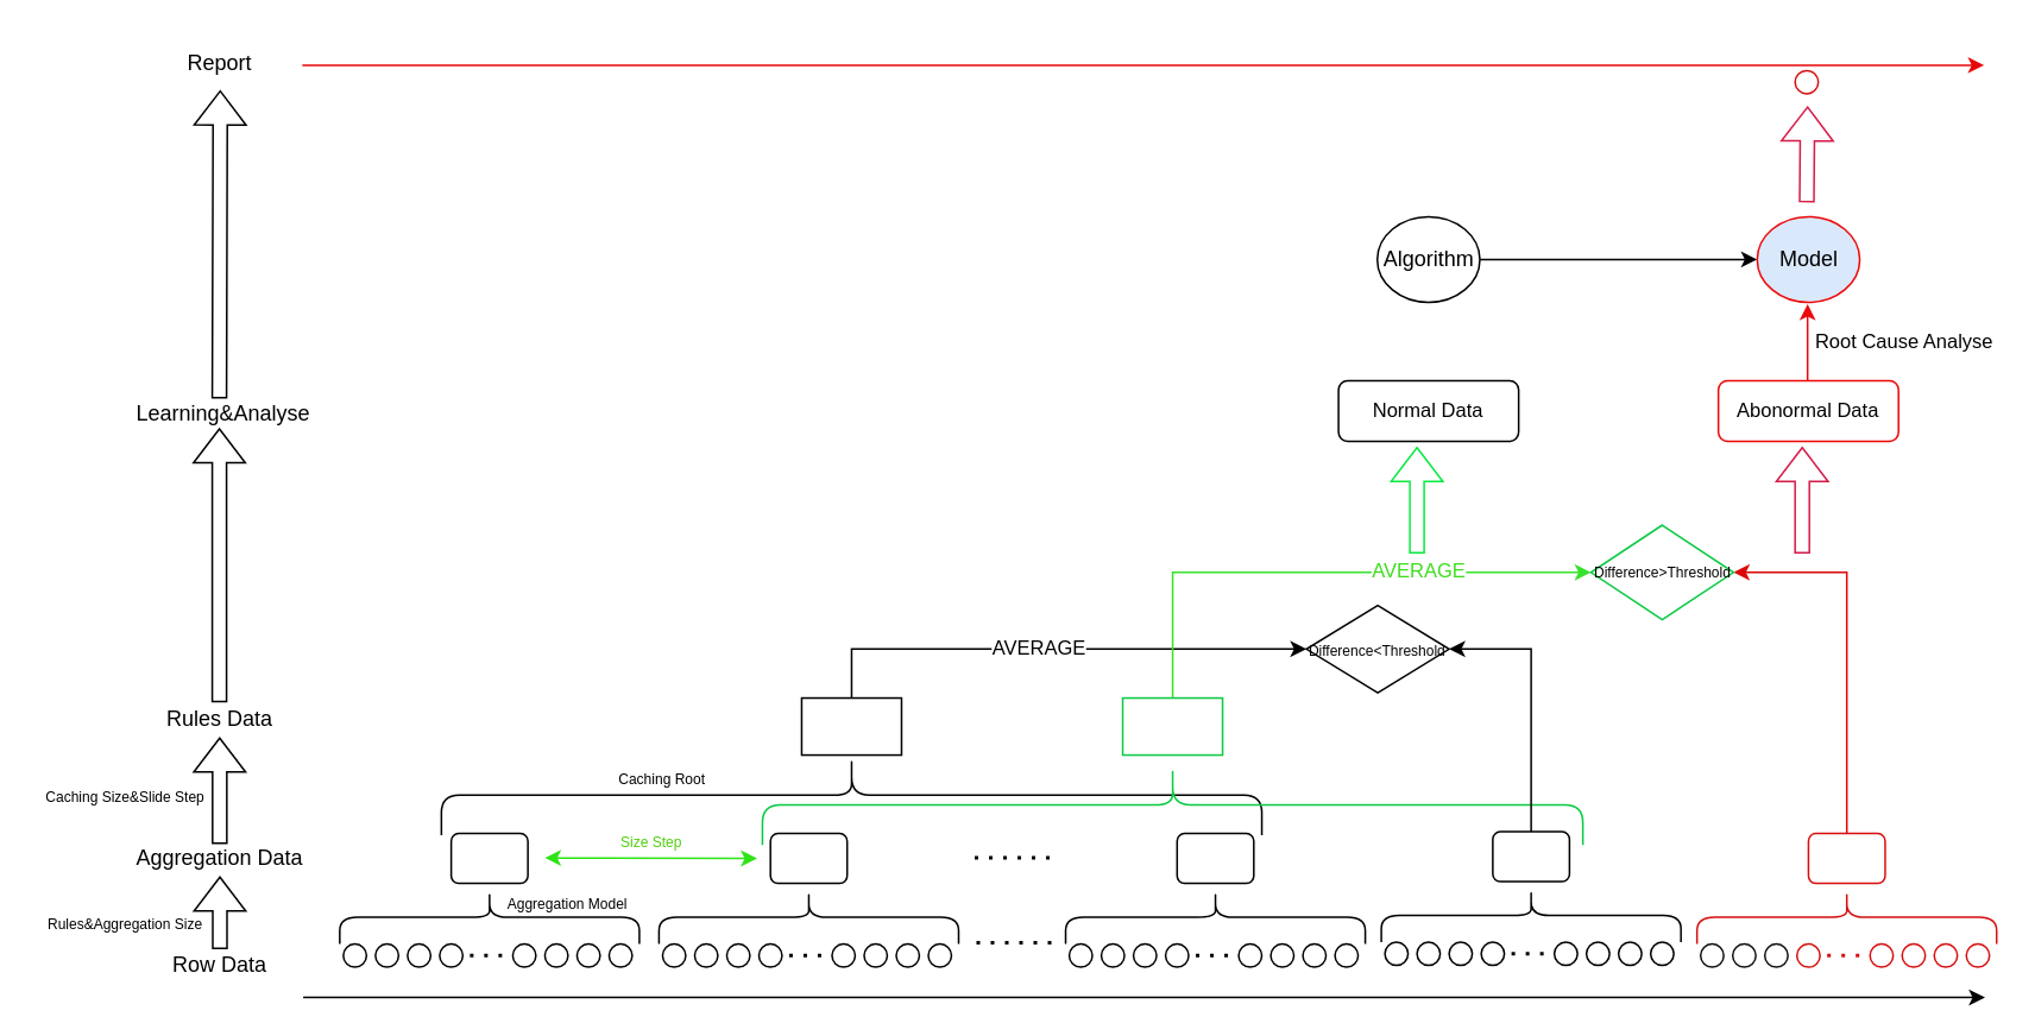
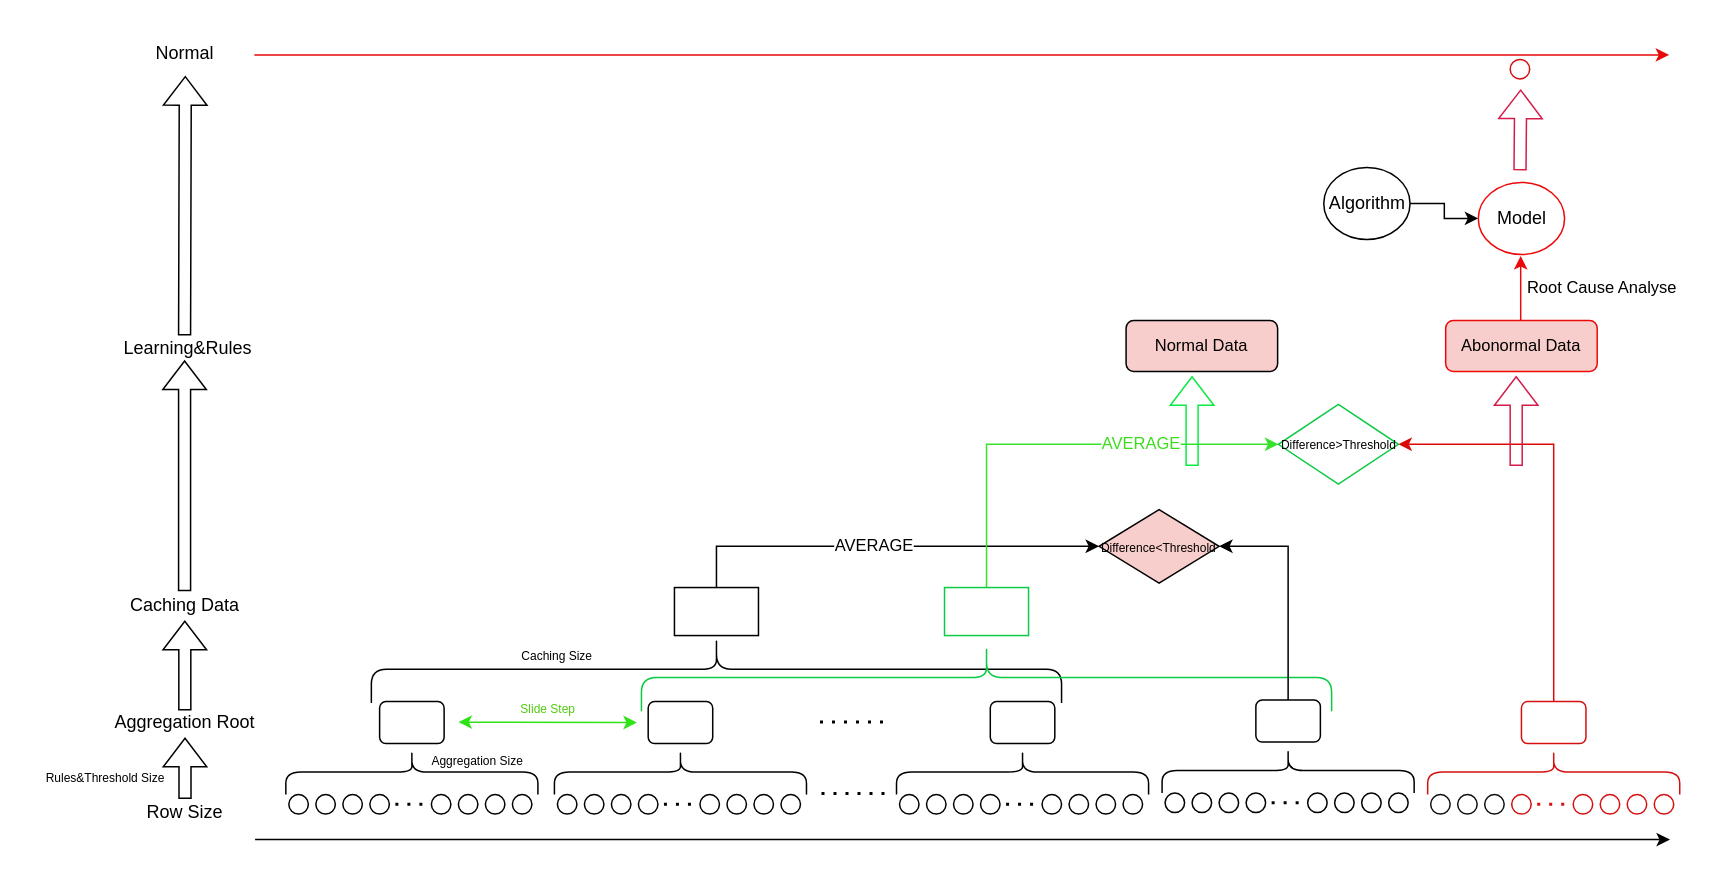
- <mxCell id="94" value="Report" style="text;html=1;strokeColor=none;fillColor=none;align=center;verticalAlign=middle;whiteSpace=wrap;rounded=0;" vertex="1" parent="1"><mxGeometry x="73" y="20" width="100" height="30" as="geometry" /></mxCell>
+ <mxCell id="94" value="Normal" style="text;html=1;strokeColor=none;fillColor=none;align=center;verticalAlign=middle;whiteSpace=wrap;rounded=0;" vertex="1" parent="1"><mxGeometry x="73" y="20" width="100" height="30" as="geometry" /></mxCell>
- <mxCell id="90" value="Algorithm" style="ellipse;whiteSpace=wrap;html=1;rounded=1;" vertex="1" parent="1"><mxGeometry x="771.75" y="121" width="57.5" height="48" as="geometry" /></mxCell>
+ <mxCell id="90" value="Algorithm" style="ellipse;whiteSpace=wrap;html=1;rounded=1;" vertex="1" parent="1"><mxGeometry x="881.75" y="111" width="57.5" height="48" as="geometry" /></mxCell>
- <mxCell id="91" value="Model" style="ellipse;whiteSpace=wrap;html=1;rounded=1;strokeColor=#ec0909;fillColor=#dae8fc;" vertex="1" parent="1"><mxGeometry x="984.75" y="121" width="57.5" height="48" as="geometry" /></mxCell>
+ <mxCell id="91" value="Model" style="ellipse;whiteSpace=wrap;html=1;rounded=1;strokeColor=#ec0909;" vertex="1" parent="1"><mxGeometry x="984.75" y="121" width="57.5" height="48" as="geometry" /></mxCell>
- <mxCell id="84" value="&lt;font style=&quot;font-size: 11px;&quot;&gt;Normal Data&lt;/font&gt;" style="rounded=1;whiteSpace=wrap;html=1;" vertex="1" parent="1"><mxGeometry x="750" y="213" width="101" height="34" as="geometry" /></mxCell>
+ <mxCell id="84" value="&lt;font style=&quot;font-size: 11px;&quot;&gt;Normal Data&lt;/font&gt;" style="rounded=1;whiteSpace=wrap;html=1;fillColor=#f8cecc;" vertex="1" parent="1"><mxGeometry x="750" y="213" width="101" height="34" as="geometry" /></mxCell>
- <mxCell id="88" value="&lt;font style=&quot;font-size: 11px;&quot;&gt;Abonormal Data&lt;/font&gt;" style="rounded=1;whiteSpace=wrap;html=1;strokeColor=#ec0909;" vertex="1" parent="1"><mxGeometry x="963" y="213" width="101" height="34" as="geometry" /></mxCell>
+ <mxCell id="88" value="&lt;font style=&quot;font-size: 11px;&quot;&gt;Abonormal Data&lt;/font&gt;" style="rounded=1;whiteSpace=wrap;html=1;strokeColor=#ec0909;fillColor=#f8cecc;" vertex="1" parent="1"><mxGeometry x="963" y="213" width="101" height="34" as="geometry" /></mxCell>
- <mxCell id="93" value="Learning&amp;amp;Analyse" style="text;html=1;strokeColor=none;fillColor=none;align=center;verticalAlign=middle;whiteSpace=wrap;rounded=0;" vertex="1" parent="1"><mxGeometry x="75" y="217" width="100" height="30" as="geometry" /></mxCell>
+ <mxCell id="93" value="Learning&amp;amp;Rules" style="text;html=1;strokeColor=none;fillColor=none;align=center;verticalAlign=middle;whiteSpace=wrap;rounded=0;" vertex="1" parent="1"><mxGeometry x="75" y="217" width="100" height="30" as="geometry" /></mxCell>
- <mxCell id="81" value="Difference&amp;gt;Threshold" style="rhombus;whiteSpace=wrap;html=1;strokeColor=#0cca45;rounded=0;fontSize=8;" vertex="1" parent="1"><mxGeometry x="891.5" y="294" width="80" height="53" as="geometry" /></mxCell>
+ <mxCell id="81" value="Difference&amp;gt;Threshold" style="rhombus;whiteSpace=wrap;html=1;strokeColor=#0cca45;rounded=0;fontSize=8;" vertex="1" parent="1"><mxGeometry x="851.5" y="269" width="80" height="53" as="geometry" /></mxCell>
- <mxCell id="82" value="&lt;font style=&quot;font-size: 8px;&quot;&gt;Difference&amp;lt;Threshold&lt;/font&gt;" style="rhombus;whiteSpace=wrap;html=1;rounded=0;" vertex="1" parent="1"><mxGeometry x="732" y="339" width="80" height="49" as="geometry" /></mxCell>
+ <mxCell id="82" value="&lt;font style=&quot;font-size: 8px;&quot;&gt;Difference&amp;lt;Threshold&lt;/font&gt;" style="rhombus;whiteSpace=wrap;html=1;rounded=0;fillColor=#f8cecc;" vertex="1" parent="1"><mxGeometry x="732" y="339" width="80" height="49" as="geometry" /></mxCell>
- <mxCell id="46" value="Rules Data" style="text;html=1;strokeColor=none;fillColor=none;align=center;verticalAlign=middle;whiteSpace=wrap;rounded=0;" vertex="1" parent="1"><mxGeometry x="73" y="388" width="100" height="30" as="geometry" /></mxCell>
+ <mxCell id="46" value="Caching Data" style="text;html=1;strokeColor=none;fillColor=none;align=center;verticalAlign=middle;whiteSpace=wrap;rounded=0;" vertex="1" parent="1"><mxGeometry x="73" y="388" width="100" height="30" as="geometry" /></mxCell>
- <mxCell id="56" value="&lt;font style=&quot;font-size: 8px;&quot;&gt;Caching Root&lt;/font&gt;" style="text;html=1;strokeColor=none;fillColor=none;align=center;verticalAlign=middle;whiteSpace=wrap;rounded=0;" vertex="1" parent="1"><mxGeometry x="335" y="421" width="72" height="30" as="geometry" /></mxCell>
+ <mxCell id="56" value="&lt;font style=&quot;font-size: 8px;&quot;&gt;Caching Size&lt;/font&gt;" style="text;html=1;strokeColor=none;fillColor=none;align=center;verticalAlign=middle;whiteSpace=wrap;rounded=0;" vertex="1" parent="1"><mxGeometry x="335" y="421" width="72" height="30" as="geometry" /></mxCell>
- <mxCell id="48" value="&lt;font style=&quot;font-size: 8px;&quot;&gt;Caching Size&amp;amp;Slide Step&lt;/font&gt;" style="text;html=1;strokeColor=none;fillColor=none;align=center;verticalAlign=middle;whiteSpace=wrap;rounded=0;" vertex="1" parent="1"><mxGeometry x="20" y="430.5" width="100" height="30" as="geometry" /></mxCell>
- <mxCell id="54" value="&lt;font style=&quot;font-size: 8px;&quot;&gt;Size Step&lt;/font&gt;" style="text;html=1;strokeColor=none;fillColor=none;align=center;verticalAlign=middle;whiteSpace=wrap;rounded=0;fontColor=#51cd0e;" vertex="1" parent="1"><mxGeometry x="328" y="456" width="74" height="30" as="geometry" /></mxCell>
+ <mxCell id="54" value="&lt;font style=&quot;font-size: 8px;&quot;&gt;Slide Step&lt;/font&gt;" style="text;html=1;strokeColor=none;fillColor=none;align=center;verticalAlign=middle;whiteSpace=wrap;rounded=0;fontColor=#51cd0e;" vertex="1" parent="1"><mxGeometry x="328" y="456" width="74" height="30" as="geometry" /></mxCell>
- <mxCell id="38" value="Aggregation Data" style="text;html=1;strokeColor=none;fillColor=none;align=center;verticalAlign=middle;whiteSpace=wrap;rounded=0;" vertex="1" parent="1"><mxGeometry x="73" y="466" width="100" height="30" as="geometry" /></mxCell>
+ <mxCell id="38" value="Aggregation Root" style="text;html=1;strokeColor=none;fillColor=none;align=center;verticalAlign=middle;whiteSpace=wrap;rounded=0;" vertex="1" parent="1"><mxGeometry x="73" y="466" width="100" height="30" as="geometry" /></mxCell>
- <mxCell id="55" value="&lt;font style=&quot;font-size: 8px;&quot;&gt;Aggregation Model&lt;/font&gt;" style="text;html=1;strokeColor=none;fillColor=none;align=center;verticalAlign=middle;whiteSpace=wrap;rounded=0;" vertex="1" parent="1"><mxGeometry x="282" y="491" width="72" height="30" as="geometry" /></mxCell>
+ <mxCell id="55" value="&lt;font style=&quot;font-size: 8px;&quot;&gt;Aggregation Size&lt;/font&gt;" style="text;html=1;strokeColor=none;fillColor=none;align=center;verticalAlign=middle;whiteSpace=wrap;rounded=0;" vertex="1" parent="1"><mxGeometry x="282" y="491" width="72" height="30" as="geometry" /></mxCell>
- <mxCell id="40" value="&lt;font style=&quot;font-size: 8px;&quot;&gt;Rules&amp;amp;Aggregation Size&lt;/font&gt;" style="text;html=1;strokeColor=none;fillColor=none;align=center;verticalAlign=middle;whiteSpace=wrap;rounded=0;" vertex="1" parent="1"><mxGeometry x="25" y="502" width="90" height="30" as="geometry" /></mxCell>
+ <mxCell id="40" value="&lt;font style=&quot;font-size: 8px;&quot;&gt;Rules&amp;amp;Threshold Size&lt;/font&gt;" style="text;html=1;strokeColor=none;fillColor=none;align=center;verticalAlign=middle;whiteSpace=wrap;rounded=0;" vertex="1" parent="1"><mxGeometry x="25" y="502" width="90" height="30" as="geometry" /></mxCell>
- <mxCell id="37" value="Row Data" style="text;html=1;strokeColor=none;fillColor=none;align=center;verticalAlign=middle;whiteSpace=wrap;rounded=0;" vertex="1" parent="1"><mxGeometry x="93" y="526" width="60" height="30" as="geometry" /></mxCell>
+ <mxCell id="37" value="Row Size" style="text;html=1;strokeColor=none;fillColor=none;align=center;verticalAlign=middle;whiteSpace=wrap;rounded=0;" vertex="1" parent="1"><mxGeometry x="93" y="526" width="60" height="30" as="geometry" /></mxCell>
